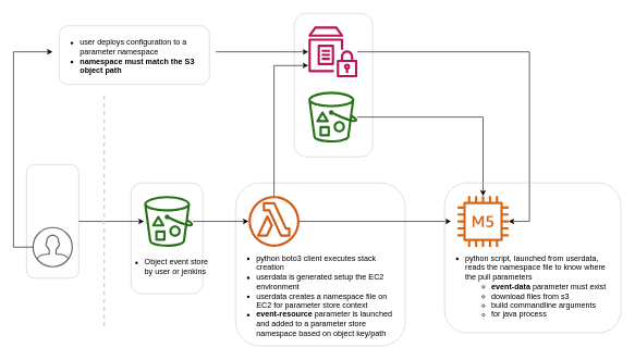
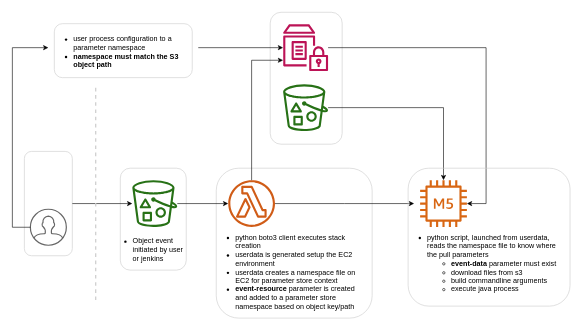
- <mxCell id="26" value="&lt;div&gt;&lt;ul&gt;&lt;li&gt;user deploys configuration to a parameter namespace&lt;/li&gt;&lt;li&gt;&lt;b&gt;namespace must match the S3 object path&lt;/b&gt;&lt;br&gt;&lt;/li&gt;&lt;/ul&gt;&lt;/div&gt;" style="text;html=1;strokeColor=none;align=left;verticalAlign=top;whiteSpace=wrap;rounded=0;" vertex="1" parent="24"><mxGeometry y="10" width="250" height="80" as="geometry" /></mxCell>
+ <mxCell id="26" value="&lt;div&gt;&lt;ul&gt;&lt;li&gt;user process configuration to a parameter namespace&lt;/li&gt;&lt;li&gt;&lt;b&gt;namespace must match the S3 object path&lt;/b&gt;&lt;br&gt;&lt;/li&gt;&lt;/ul&gt;&lt;/div&gt;" style="text;html=1;strokeColor=none;align=left;verticalAlign=top;whiteSpace=wrap;rounded=0;" vertex="1" parent="24"><mxGeometry y="10" width="250" height="80" as="geometry" /></mxCell>
- <mxCell id="13" value="&lt;ul&gt;&lt;li&gt;Object event store by user or jenkins&lt;br&gt;&lt;/li&gt;&lt;/ul&gt;" style="text;html=1;strokeColor=none;fillColor=none;align=left;verticalAlign=top;whiteSpace=wrap;rounded=0;" parent="1" vertex="1"><mxGeometry x="179" y="376" width="140" height="50" as="geometry" /></mxCell>
+ <mxCell id="13" value="&lt;ul&gt;&lt;li&gt;Object event initiated by user or jenkins&lt;br&gt;&lt;/li&gt;&lt;/ul&gt;" style="text;html=1;strokeColor=none;fillColor=none;align=left;verticalAlign=top;whiteSpace=wrap;rounded=0;" parent="1" vertex="1"><mxGeometry x="179" y="376" width="140" height="50" as="geometry" /></mxCell>
- <mxCell id="29" value="&lt;div&gt;&lt;ul&gt;&lt;li&gt;python script, launched from userdata, reads the namespace file to know where the pull parameters&lt;/li&gt;&lt;ul&gt;&lt;li&gt;&lt;b&gt;event-data&lt;/b&gt; parameter must exist &lt;br&gt;&lt;/li&gt;&lt;li&gt;download files from s3&lt;/li&gt;&lt;li&gt;build commandline arguments&lt;/li&gt;&lt;li&gt;for java process&lt;br&gt;&lt;/li&gt;&lt;/ul&gt;&lt;/ul&gt;&lt;/div&gt;" style="text;html=1;strokeColor=none;fillColor=none;align=left;verticalAlign=top;whiteSpace=wrap;rounded=0;" vertex="1" parent="1"><mxGeometry x="670" y="370" width="270" height="140" as="geometry" /></mxCell>
+ <mxCell id="29" value="&lt;div&gt;&lt;ul&gt;&lt;li&gt;python script, launched from userdata, reads the namespace file to know where the pull parameters&lt;/li&gt;&lt;ul&gt;&lt;li&gt;&lt;b&gt;event-data&lt;/b&gt; parameter must exist &lt;br&gt;&lt;/li&gt;&lt;li&gt;download files from s3&lt;/li&gt;&lt;li&gt;build commandline arguments&lt;/li&gt;&lt;li&gt;execute java process&lt;br&gt;&lt;/li&gt;&lt;/ul&gt;&lt;/ul&gt;&lt;/div&gt;" style="text;html=1;strokeColor=none;fillColor=none;align=left;verticalAlign=top;whiteSpace=wrap;rounded=0;" vertex="1" parent="1"><mxGeometry x="670" y="370" width="270" height="140" as="geometry" /></mxCell>
- <mxCell id="11" value="&lt;div&gt;&lt;ul&gt;&lt;li&gt;python boto3 client executes stack creation&lt;/li&gt;&lt;li&gt;userdata is generated setup the EC2 environment&lt;/li&gt;&lt;li&gt;userdata creates a namespace file on&amp;nbsp; EC2 for parameter store context&lt;br&gt;&lt;/li&gt;&lt;li&gt;&lt;b&gt;event-resource&lt;/b&gt; parameter is launched and added to a parameter store namespace based on object key/path&lt;br&gt;&lt;/li&gt;&lt;/ul&gt;&lt;/div&gt;" style="text;html=1;strokeColor=none;fillColor=none;align=left;verticalAlign=top;whiteSpace=wrap;rounded=0;" parent="1" vertex="1"><mxGeometry x="350" y="370" width="260" height="160" as="geometry" /></mxCell>
+ <mxCell id="11" value="&lt;div&gt;&lt;ul&gt;&lt;li&gt;python boto3 client executes stack creation&lt;/li&gt;&lt;li&gt;userdata is generated setup the EC2 environment&lt;/li&gt;&lt;li&gt;userdata creates a namespace file on&amp;nbsp; EC2 for parameter store context&lt;br&gt;&lt;/li&gt;&lt;li&gt;&lt;b&gt;event-resource&lt;/b&gt; parameter is created and added to a parameter store namespace based on object key/path&lt;br&gt;&lt;/li&gt;&lt;/ul&gt;&lt;/div&gt;" style="text;html=1;strokeColor=none;fillColor=none;align=left;verticalAlign=top;whiteSpace=wrap;rounded=0;" parent="1" vertex="1"><mxGeometry x="350" y="370" width="260" height="160" as="geometry" /></mxCell>
